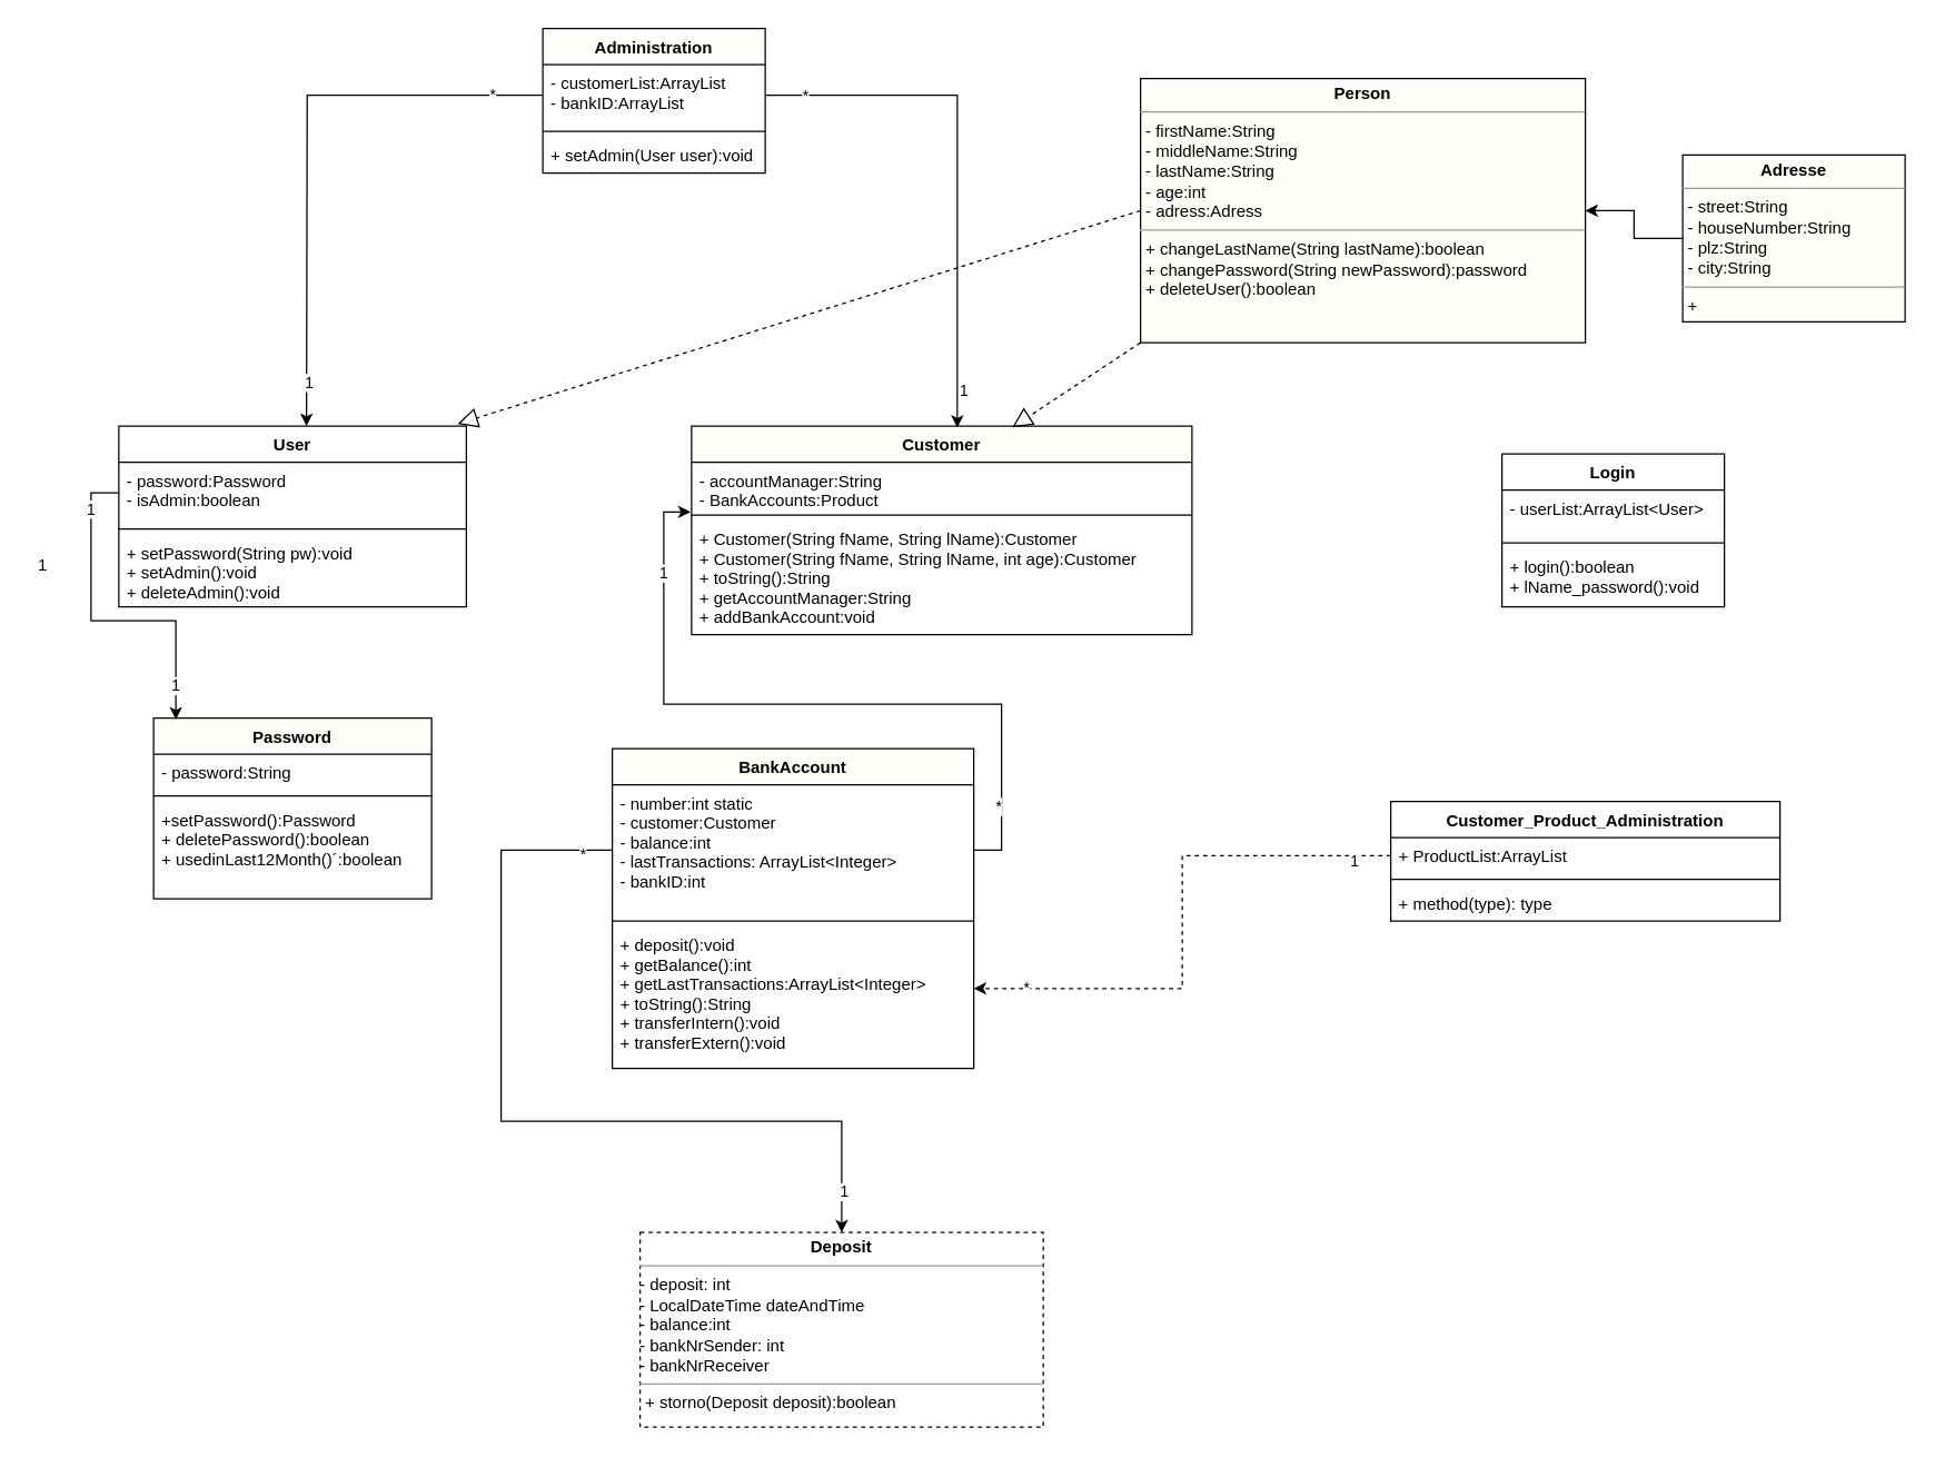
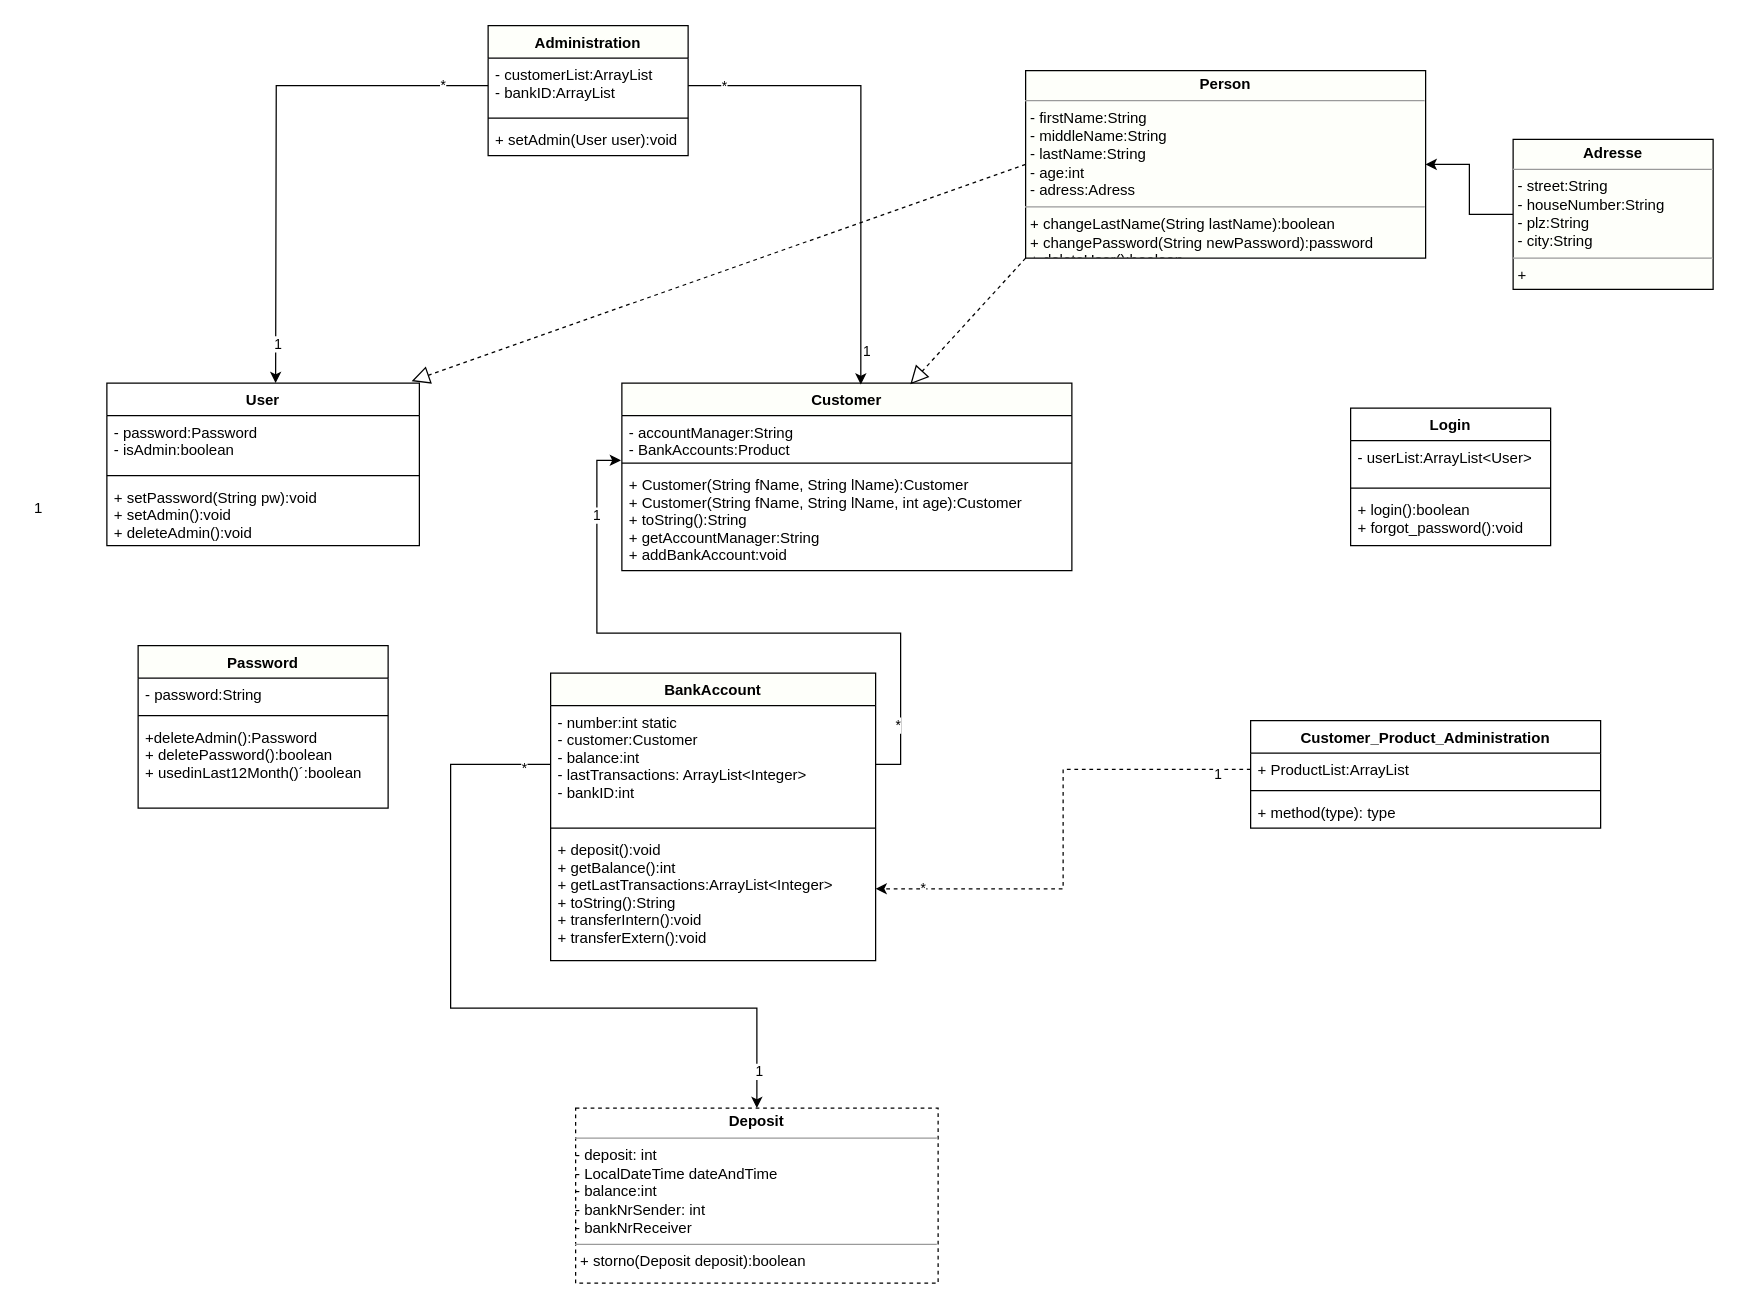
- <mxCell id="26" value="&lt;p style=&quot;margin: 0px ; margin-top: 4px ; text-align: center&quot;&gt;&lt;b&gt;Person&lt;/b&gt;&lt;/p&gt;&lt;hr size=&quot;1&quot;&gt;&lt;p style=&quot;margin: 0px ; margin-left: 4px&quot;&gt;- firstName:String&lt;br&gt;- middleName:String&lt;br&gt;- lastName:String&lt;br&gt;- age:int&lt;/p&gt;&lt;p style=&quot;margin: 0px ; margin-left: 4px&quot;&gt;- adress:Adress&lt;br&gt;&lt;/p&gt;&lt;hr size=&quot;1&quot;&gt;&lt;p style=&quot;margin: 0px ; margin-left: 4px&quot;&gt;+ changeLastName(String lastName):boolean&lt;br&gt;+ changePassword(String newPassword):password&lt;br&gt;+ deleteUser():boolean&lt;/p&gt;" style="verticalAlign=top;align=left;overflow=fill;fontSize=12;fontFamily=Helvetica;html=1;fillColor=#FEFFFA;" parent="1" vertex="1"><mxGeometry x="820" y="56" width="320" height="190" as="geometry" /></mxCell>
+ <mxCell id="26" value="&lt;p style=&quot;margin: 0px ; margin-top: 4px ; text-align: center&quot;&gt;&lt;b&gt;Person&lt;/b&gt;&lt;/p&gt;&lt;hr size=&quot;1&quot;&gt;&lt;p style=&quot;margin: 0px ; margin-left: 4px&quot;&gt;- firstName:String&lt;br&gt;- middleName:String&lt;br&gt;- lastName:String&lt;br&gt;- age:int&lt;/p&gt;&lt;p style=&quot;margin: 0px ; margin-left: 4px&quot;&gt;- adress:Adress&lt;br&gt;&lt;/p&gt;&lt;hr size=&quot;1&quot;&gt;&lt;p style=&quot;margin: 0px ; margin-left: 4px&quot;&gt;+ changeLastName(String lastName):boolean&lt;br&gt;+ changePassword(String newPassword):password&lt;br&gt;+ deleteUser():boolean&lt;/p&gt;" style="verticalAlign=top;align=left;overflow=fill;fontSize=12;fontFamily=Helvetica;html=1;fillColor=#FEFFFA;" parent="1" vertex="1"><mxGeometry x="820" y="56" width="320" height="150" as="geometry" /></mxCell>
- <mxCell id="5" value="+ login():boolean&#10;+ lName_password():void&#10;" style="text;strokeColor=none;fillColor=none;align=left;verticalAlign=top;spacingLeft=4;spacingRight=4;overflow=hidden;rotatable=0;points=[[0,0.5],[1,0.5]];portConstraint=eastwest;" parent="2" vertex="1"><mxGeometry y="68" width="160" height="42" as="geometry" /></mxCell>
+ <mxCell id="5" value="+ login():boolean&#10;+ forgot_password():void&#10;" style="text;strokeColor=none;fillColor=none;align=left;verticalAlign=top;spacingLeft=4;spacingRight=4;overflow=hidden;rotatable=0;points=[[0,0.5],[1,0.5]];portConstraint=eastwest;" parent="2" vertex="1"><mxGeometry y="68" width="160" height="42" as="geometry" /></mxCell>
- <mxCell id="52" style="edgeStyle=orthogonalEdgeStyle;rounded=0;orthogonalLoop=1;jettySize=auto;html=1;entryX=0.08;entryY=0.008;entryDx=0;entryDy=0;entryPerimeter=0;" parent="1" source="49" target="6" edge="1"><mxGeometry relative="1" as="geometry" /></mxCell>
- <mxCell id="53" value="1" style="edgeLabel;html=1;align=center;verticalAlign=middle;resizable=0;points=[];" parent="52" vertex="1" connectable="0"><mxGeometry x="-0.747" y="-1" relative="1" as="geometry"><mxPoint as="offset" /></mxGeometry></mxCell>
- <mxCell id="54" value="1" style="edgeLabel;html=1;align=center;verticalAlign=middle;resizable=0;points=[];" parent="52" vertex="1" connectable="0"><mxGeometry x="0.794" y="-1" relative="1" as="geometry"><mxPoint as="offset" /></mxGeometry></mxCell>
- <mxCell id="9" value="+setPassword():Password&#10;+ deletePassword():boolean&#10;+ usedinLast12Month()´:boolean" style="text;strokeColor=none;fillColor=none;align=left;verticalAlign=top;spacingLeft=4;spacingRight=4;overflow=hidden;rotatable=0;points=[[0,0.5],[1,0.5]];portConstraint=eastwest;" parent="6" vertex="1"><mxGeometry y="60" width="200" height="70" as="geometry" /></mxCell>
+ <mxCell id="9" value="+deleteAdmin():Password&#10;+ deletePassword():boolean&#10;+ usedinLast12Month()´:boolean" style="text;strokeColor=none;fillColor=none;align=left;verticalAlign=top;spacingLeft=4;spacingRight=4;overflow=hidden;rotatable=0;points=[[0,0.5],[1,0.5]];portConstraint=eastwest;" parent="6" vertex="1"><mxGeometry y="60" width="200" height="70" as="geometry" /></mxCell>
